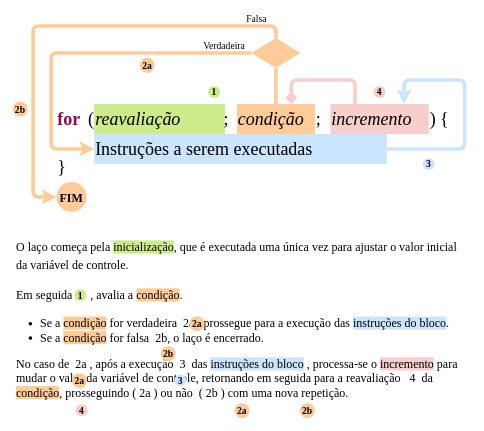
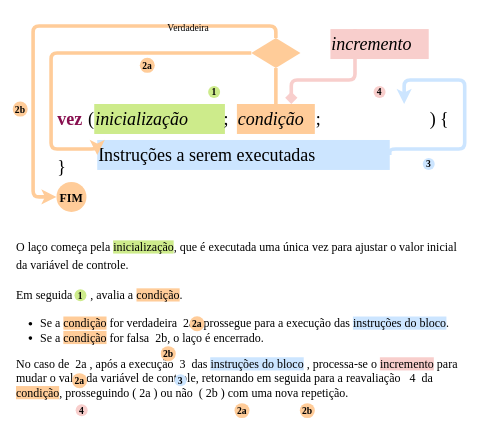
- <mxCell id="22" value="&lt;font face=&quot;Rambla&quot; data-font-src=&quot;https://fonts.googleapis.com/css?family=Rambla&quot; style=&quot;font-size: 16px&quot;&gt;Falsa&lt;/font&gt;" style="text;html=1;strokeColor=none;fillColor=none;align=center;verticalAlign=middle;whiteSpace=wrap;rounded=0;fontSize=16;" parent="2" vertex="1"><mxGeometry x="353" width="40" height="20" as="geometry" /></mxCell>
- <mxCell id="21" value="&lt;font face=&quot;Rambla&quot; data-font-src=&quot;https://fonts.googleapis.com/css?family=Rambla&quot; style=&quot;font-size: 16px;&quot;&gt;Verdadeira&lt;/font&gt;" style="text;html=1;strokeColor=none;fillColor=none;align=center;verticalAlign=middle;whiteSpace=wrap;rounded=0;fontSize=16;" parent="2" vertex="1"><mxGeometry x="284" y="45" width="70" height="20" as="geometry" /></mxCell>
+ <mxCell id="21" value="&lt;font face=&quot;Rambla&quot; data-font-src=&quot;https://fonts.googleapis.com/css?family=Rambla&quot; style=&quot;font-size: 16px;&quot;&gt;Verdadeira&lt;/font&gt;" style="text;html=1;strokeColor=none;fillColor=none;align=center;verticalAlign=middle;whiteSpace=wrap;rounded=0;fontSize=16;" parent="2" vertex="1"><mxGeometry x="224" y="15" width="70" height="20" as="geometry" /></mxCell>
- <mxCell id="3" value="&lt;b&gt;&lt;font color=&quot;#880e4f&quot;&gt;for&lt;/font&gt;&lt;/b&gt;" style="text;html=1;strokeColor=none;fillColor=none;align=left;verticalAlign=middle;whiteSpace=wrap;rounded=0;fontSize=30;fontFamily=Iosevka Booklet;" parent="2" vertex="1"><mxGeometry x="39" y="153" width="71" height="50" as="geometry" /></mxCell>
+ <mxCell id="3" value="&lt;b&gt;&lt;font color=&quot;#880e4f&quot;&gt;vez&lt;/font&gt;&lt;/b&gt;" style="text;html=1;strokeColor=none;fillColor=none;align=left;verticalAlign=middle;whiteSpace=wrap;rounded=0;fontSize=30;fontFamily=Iosevka Booklet;" parent="2" vertex="1"><mxGeometry x="39" y="153" width="71" height="50" as="geometry" /></mxCell>
- <mxCell id="4" value="reavaliação" style="text;html=1;align=left;verticalAlign=middle;whiteSpace=wrap;rounded=0;fontSize=30;fontFamily=Iosevka Booklet;fontStyle=2;fillColor=#CDEB8B;" parent="2" vertex="1"><mxGeometry x="102" y="153" width="218" height="50" as="geometry" /></mxCell>
+ <mxCell id="4" value="inicialização" style="text;html=1;align=left;verticalAlign=middle;whiteSpace=wrap;rounded=0;fontSize=30;fontFamily=Iosevka Booklet;fontStyle=2;fillColor=#CDEB8B;" parent="2" vertex="1"><mxGeometry x="102" y="153" width="218" height="50" as="geometry" /></mxCell>
- <mxCell id="7" value="incremento" style="text;html=1;align=left;verticalAlign=middle;whiteSpace=wrap;rounded=0;fontSize=30;fontFamily=Iosevka Booklet;fontStyle=2;fillColor=#F8CECC;" parent="2" vertex="1"><mxGeometry x="496" y="153" width="164" height="50" as="geometry" /></mxCell>
+ <mxCell id="7" value="incremento" style="text;html=1;align=left;verticalAlign=middle;whiteSpace=wrap;rounded=0;fontSize=30;fontFamily=Iosevka Booklet;fontStyle=2;fillColor=#F8CECC;" parent="2" vertex="1"><mxGeometry x="496" y="28" width="164" height="50" as="geometry" /></mxCell>
- <mxCell id="9" value="Instruções a serem executadas" style="text;html=1;align=left;verticalAlign=middle;whiteSpace=wrap;rounded=0;fontSize=30;fontFamily=Iosevka Booklet;fillColor=#CCE5FF;" parent="2" vertex="1"><mxGeometry x="102" y="203" width="488" height="50" as="geometry" /></mxCell>
+ <mxCell id="9" value="Instruções a serem executadas" style="text;html=1;align=left;verticalAlign=middle;whiteSpace=wrap;rounded=0;fontSize=30;fontFamily=Iosevka Booklet;fillColor=#CCE5FF;" parent="2" vertex="1"><mxGeometry x="107" y="213" width="488" height="50" as="geometry" /></mxCell>
